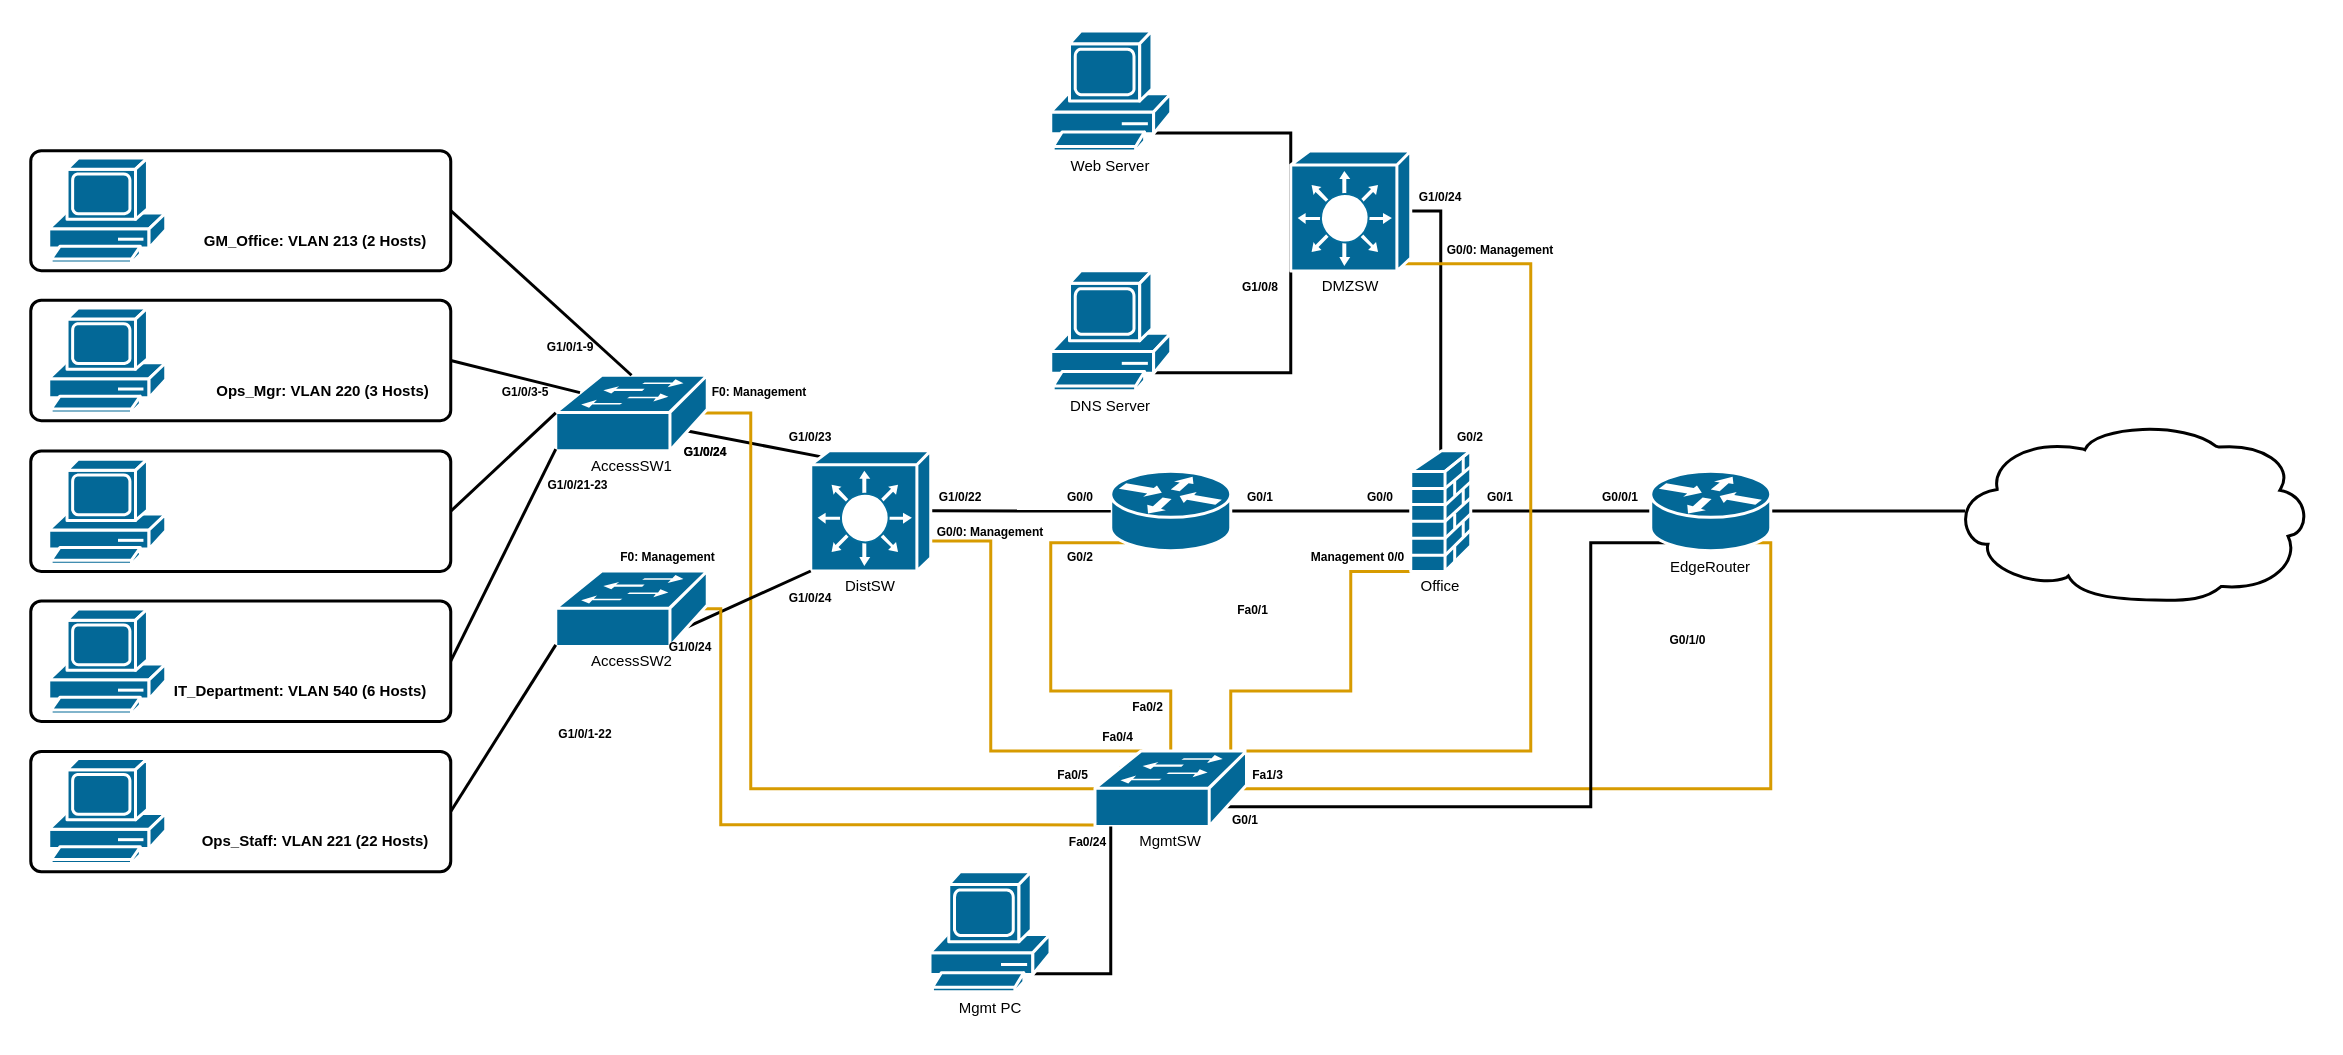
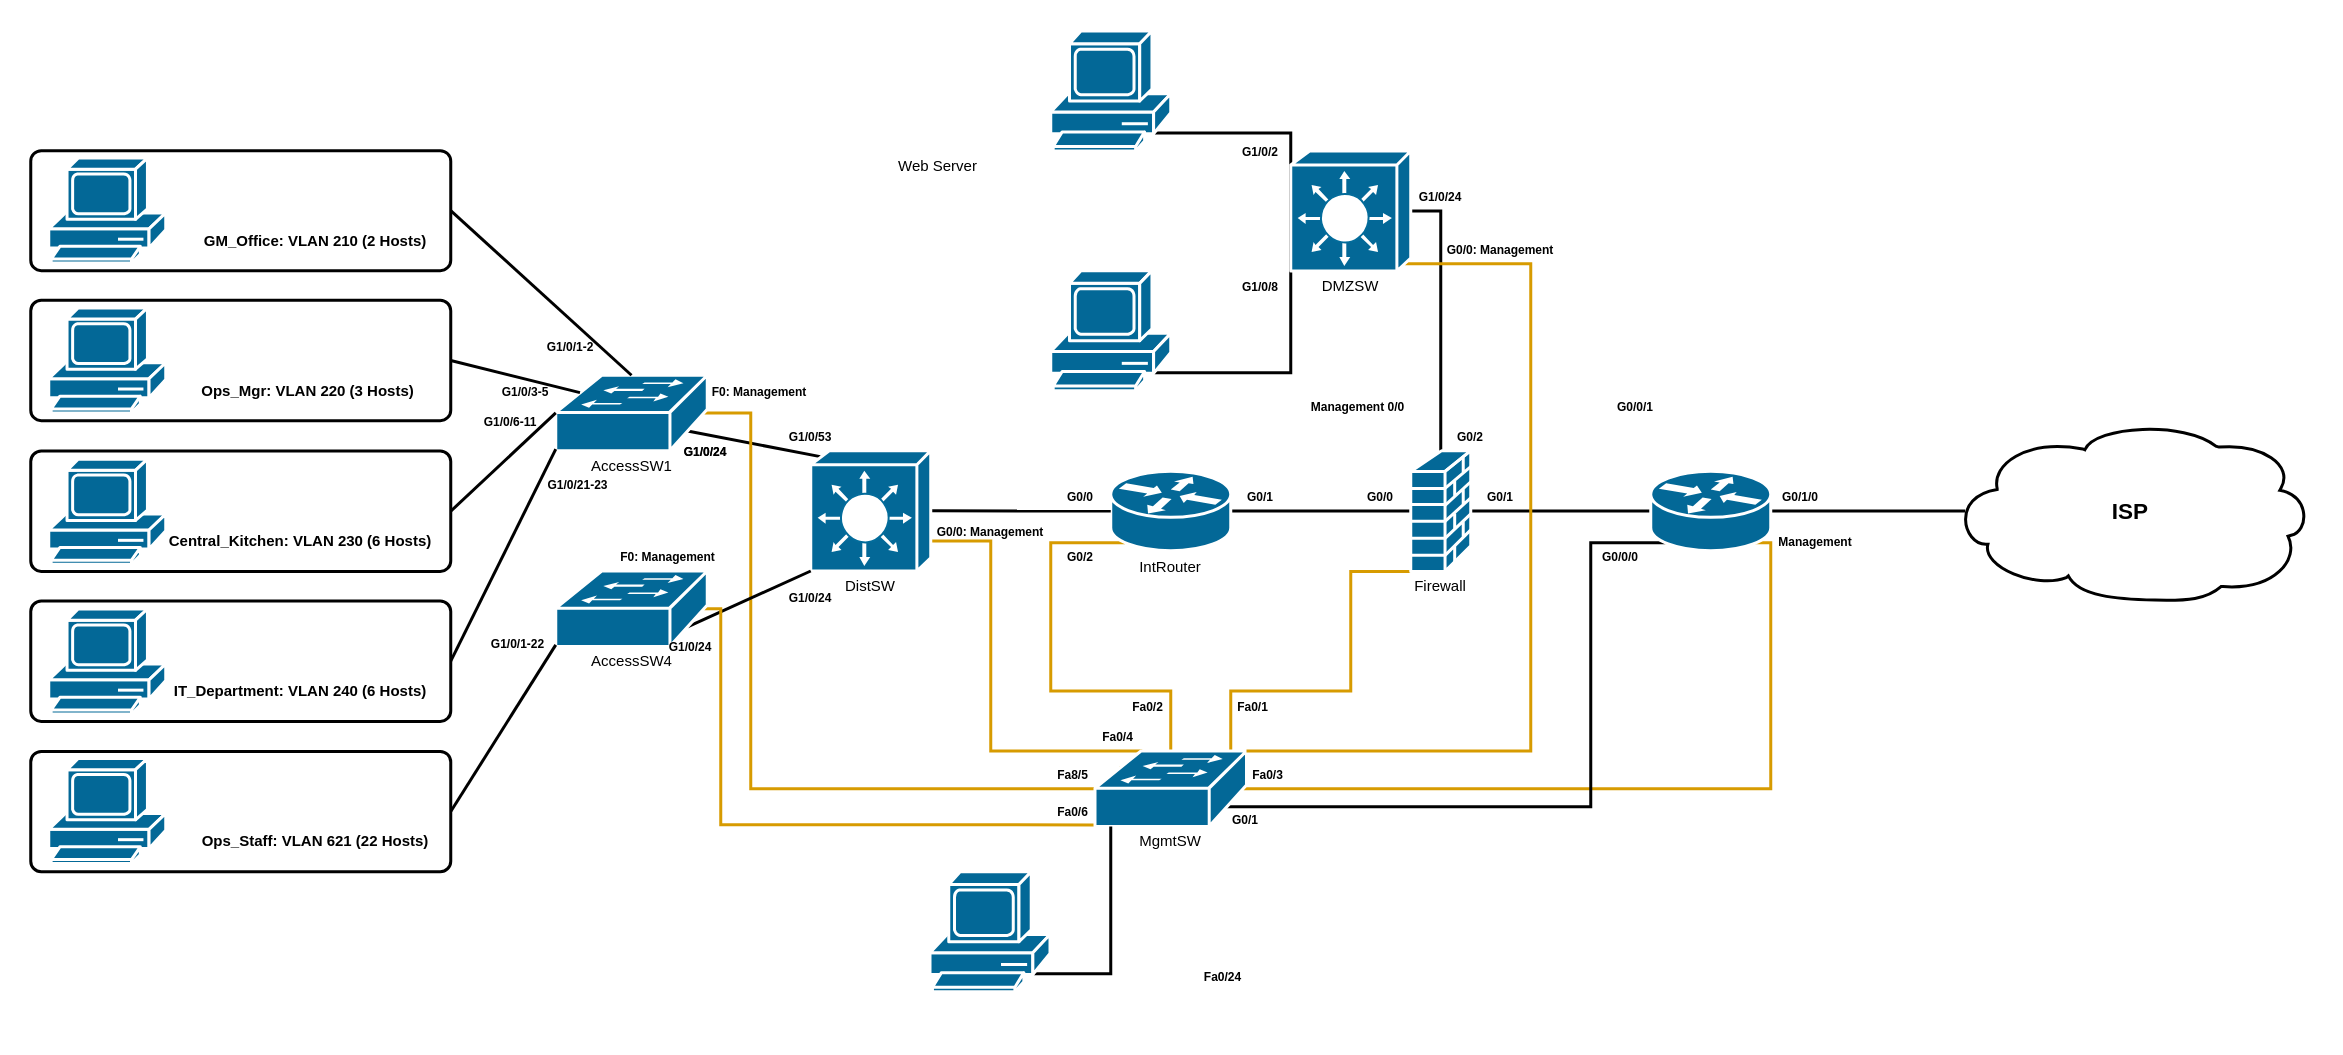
+ <mxCell id="76" value="&lt;font style=&quot;font-size: 8px&quot;&gt;G1/0/2&lt;/font&gt;" style="text;html=1;strokeColor=none;fillColor=none;align=center;verticalAlign=middle;whiteSpace=wrap;rounded=0;fontColor=none;fontSize=10;fontStyle=1" parent="1" vertex="1"><mxGeometry x="820" y="90" width="40" height="20" as="geometry" /></mxCell>
- <mxCell id="39" value="Web Server" style="text;html=1;strokeColor=none;fillColor=none;align=center;verticalAlign=middle;whiteSpace=wrap;rounded=0;fontColor=none;fontSize=10;" parent="1" vertex="1"><mxGeometry width="80" height="20" as="geometry" x="700" y="100" /></mxCell>
+ <mxCell id="39" value="Web Server" style="text;html=1;strokeColor=none;fillColor=none;align=center;verticalAlign=middle;whiteSpace=wrap;rounded=0;fontColor=none;fontSize=10;" parent="1" vertex="1"><mxGeometry x="585" y="100" width="80" height="20" as="geometry" /></mxCell>
- <mxCell id="50" value="GM_Office: VLAN 213 (2 Hosts)" style="text;html=1;strokeColor=none;fillColor=none;align=center;verticalAlign=middle;whiteSpace=wrap;rounded=0;fontColor=none;fontSize=10;fontStyle=1" parent="1" vertex="1"><mxGeometry x="130" y="149.75" width="160" height="20" as="geometry" /></mxCell>
+ <mxCell id="50" value="GM_Office: VLAN 210 (2 Hosts)" style="text;html=1;strokeColor=none;fillColor=none;align=center;verticalAlign=middle;whiteSpace=wrap;rounded=0;fontColor=none;fontSize=10;fontStyle=1" parent="1" vertex="1"><mxGeometry x="130" y="149.75" width="160" height="20" as="geometry" /></mxCell>
- <mxCell id="60" value="&lt;font style=&quot;font-size: 8px&quot;&gt;G1/0/1-9&lt;/font&gt;" style="text;html=1;strokeColor=none;fillColor=none;align=center;verticalAlign=middle;whiteSpace=wrap;rounded=0;fontColor=none;fontSize=10;fontStyle=1" parent="1" vertex="1"><mxGeometry x="360" y="220" width="40" height="20" as="geometry" /></mxCell>
+ <mxCell id="60" value="&lt;font style=&quot;font-size: 8px&quot;&gt;G1/0/1-2&lt;/font&gt;" style="text;html=1;strokeColor=none;fillColor=none;align=center;verticalAlign=middle;whiteSpace=wrap;rounded=0;fontColor=none;fontSize=10;fontStyle=1" parent="1" vertex="1"><mxGeometry x="360" y="220" width="40" height="20" as="geometry" /></mxCell>
- <mxCell id="51" value="Ops_Mgr: VLAN 220 (3 Hosts)" style="text;html=1;strokeColor=none;fillColor=none;align=center;verticalAlign=middle;whiteSpace=wrap;rounded=0;fontColor=none;fontSize=10;fontStyle=1" parent="1" vertex="1"><mxGeometry x="140" y="249.75" width="150" height="20" as="geometry" /></mxCell>
+ <mxCell id="51" value="Ops_Mgr: VLAN 220 (3 Hosts)" style="text;html=1;strokeColor=none;fillColor=none;align=center;verticalAlign=middle;whiteSpace=wrap;rounded=0;fontColor=none;fontSize=10;fontStyle=1" parent="1" vertex="1"><mxGeometry x="130" y="249.75" width="150" height="20" as="geometry" /></mxCell>
- <mxCell id="38" value="DNS Server" style="text;html=1;strokeColor=none;fillColor=none;align=center;verticalAlign=middle;whiteSpace=wrap;rounded=0;fontColor=none;fontSize=10;" parent="1" vertex="1"><mxGeometry y="259.75" width="80" height="20" as="geometry" x="700" /></mxCell>
+ <mxCell id="62" value="&lt;font style=&quot;font-size: 8px&quot;&gt;G1/0/6-11&lt;/font&gt;" style="text;html=1;strokeColor=none;fillColor=none;align=center;verticalAlign=middle;whiteSpace=wrap;rounded=0;fontColor=none;fontSize=10;fontStyle=1" parent="1" vertex="1"><mxGeometry x="320" y="270" width="40" height="20" as="geometry" /></mxCell>
- <mxCell id="66" value="&lt;font style=&quot;font-size: 8px&quot;&gt;G1/0/23&lt;/font&gt;" style="text;html=1;strokeColor=none;fillColor=none;align=center;verticalAlign=middle;whiteSpace=wrap;rounded=0;fontColor=none;fontSize=10;fontStyle=1" parent="1" vertex="1"><mxGeometry x="520" y="280" width="40" height="20" as="geometry" /></mxCell>
+ <mxCell id="66" value="&lt;font style=&quot;font-size: 8px&quot;&gt;G1/0/53&lt;/font&gt;" style="text;html=1;strokeColor=none;fillColor=none;align=center;verticalAlign=middle;whiteSpace=wrap;rounded=0;fontColor=none;fontSize=10;fontStyle=1" parent="1" vertex="1"><mxGeometry x="520" y="280" width="40" height="20" as="geometry" /></mxCell>
- <mxCell id="67" value="&lt;font style=&quot;font-size: 8px&quot;&gt;G1/0/22&lt;/font&gt;" style="text;html=1;strokeColor=none;fillColor=none;align=center;verticalAlign=middle;whiteSpace=wrap;rounded=0;fontColor=none;fontSize=10;fontStyle=1" parent="1" vertex="1"><mxGeometry x="620" y="319.75" width="40" height="20" as="geometry" /></mxCell>
- <mxCell id="79" value="&lt;font style=&quot;font-size: 8px&quot;&gt;G0/0/1&lt;/font&gt;" style="text;html=1;strokeColor=none;fillColor=none;align=center;verticalAlign=middle;whiteSpace=wrap;rounded=0;fontColor=none;fontSize=10;fontStyle=1" parent="1" vertex="1"><mxGeometry x="1060" y="319.75" width="40" height="20" as="geometry" /></mxCell>
+ <mxCell id="79" value="&lt;font style=&quot;font-size: 8px&quot;&gt;G0/0/1&lt;/font&gt;" style="text;html=1;strokeColor=none;fillColor=none;align=center;verticalAlign=middle;whiteSpace=wrap;rounded=0;fontColor=none;fontSize=10;fontStyle=1" parent="1" vertex="1"><mxGeometry x="1070" y="259.75" width="40" height="20" as="geometry" /></mxCell>
+ <mxCell id="95" value="&lt;font style=&quot;font-size: 15px;&quot;&gt;ISP&lt;/font&gt;" style="text;html=1;strokeColor=none;fillColor=none;align=center;verticalAlign=middle;whiteSpace=wrap;rounded=0;fontColor=none;fontSize=15;fontStyle=1" parent="1" vertex="1"><mxGeometry x="1390" y="330.46" width="60" height="20" as="geometry" /></mxCell>
+ <mxCell id="53" value="Central_Kitchen: VLAN 230 (6 Hosts)" style="text;html=1;strokeColor=none;fillColor=none;align=center;verticalAlign=middle;whiteSpace=wrap;rounded=0;fontColor=none;fontSize=10;fontStyle=1" parent="1" vertex="1"><mxGeometry x="110" y="350" width="180" height="20" as="geometry" /></mxCell>
+ <mxCell id="82" value="&lt;font style=&quot;font-size: 8px&quot;&gt;Management&lt;/font&gt;" style="text;html=1;strokeColor=none;fillColor=none;align=center;verticalAlign=middle;whiteSpace=wrap;rounded=0;fontColor=none;fontSize=10;fontStyle=1" parent="1" vertex="1"><mxGeometry x="1180" y="350" width="60" height="20" as="geometry" /></mxCell>
- <mxCell id="78" value="&lt;font style=&quot;font-size: 8px&quot;&gt;Management 0/0&lt;/font&gt;" style="text;html=1;strokeColor=none;fillColor=none;align=center;verticalAlign=middle;whiteSpace=wrap;rounded=0;fontColor=none;fontSize=10;fontStyle=1" parent="1" vertex="1"><mxGeometry x="870" y="360" width="70" height="20" as="geometry" /></mxCell>
+ <mxCell id="78" value="&lt;font style=&quot;font-size: 8px&quot;&gt;Management 0/0&lt;/font&gt;" style="text;html=1;strokeColor=none;fillColor=none;align=center;verticalAlign=middle;whiteSpace=wrap;rounded=0;fontColor=none;fontSize=10;fontStyle=1" parent="1" vertex="1"><mxGeometry x="870" y="260" width="70" height="20" as="geometry" /></mxCell>
+ <mxCell id="80" value="&lt;font style=&quot;font-size: 8px&quot;&gt;G0/0/0&lt;/font&gt;" style="text;html=1;strokeColor=none;fillColor=none;align=center;verticalAlign=middle;whiteSpace=wrap;rounded=0;fontColor=none;fontSize=10;fontStyle=1" parent="1" vertex="1"><mxGeometry x="1060" y="360.25" width="40" height="20" as="geometry" /></mxCell>
+ <mxCell id="15" value="IntRouter" style="text;html=1;strokeColor=none;fillColor=none;align=center;verticalAlign=middle;whiteSpace=wrap;rounded=0;fontColor=none;fontSize=10;" parent="1" vertex="1"><mxGeometry x="740" y="366.5" width="80" height="20" as="geometry" /></mxCell>
- <mxCell id="8" value="EdgeRouter" style="text;html=1;strokeColor=none;fillColor=none;align=center;verticalAlign=middle;whiteSpace=wrap;rounded=0;fontColor=none;fontSize=10;" parent="1" vertex="1"><mxGeometry x="1100" y="366.5" width="80" height="20" as="geometry" /></mxCell>
- <mxCell id="16" value="Office" style="text;html=1;strokeColor=none;fillColor=none;align=center;verticalAlign=middle;whiteSpace=wrap;rounded=0;fontColor=none;fontSize=10;" parent="1" vertex="1"><mxGeometry x="920" y="380" width="80" height="20" as="geometry" /></mxCell>
+ <mxCell id="16" value="Firewall" style="text;html=1;strokeColor=none;fillColor=none;align=center;verticalAlign=middle;whiteSpace=wrap;rounded=0;fontColor=none;fontSize=10;" parent="1" vertex="1"><mxGeometry x="920" y="380" width="80" height="20" as="geometry" /></mxCell>
- <mxCell id="88" value="&lt;font style=&quot;font-size: 8px&quot;&gt;Fa0/1&lt;/font&gt;" style="text;html=1;strokeColor=none;fillColor=none;align=center;verticalAlign=middle;whiteSpace=wrap;rounded=0;fontColor=none;fontSize=10;fontStyle=1" parent="1" vertex="1"><mxGeometry x="820" y="395.25" width="30" height="20" as="geometry" /></mxCell>
+ <mxCell id="88" value="&lt;font style=&quot;font-size: 8px&quot;&gt;Fa0/1&lt;/font&gt;" style="text;html=1;strokeColor=none;fillColor=none;align=center;verticalAlign=middle;whiteSpace=wrap;rounded=0;fontColor=none;fontSize=10;fontStyle=1" parent="1" vertex="1"><mxGeometry x="820" y="460.25" width="30" height="20" as="geometry" /></mxCell>
- <mxCell id="81" value="&lt;font style=&quot;font-size: 8px&quot;&gt;G0/1/0&lt;/font&gt;" style="text;html=1;strokeColor=none;fillColor=none;align=center;verticalAlign=middle;whiteSpace=wrap;rounded=0;fontColor=none;fontSize=10;fontStyle=1" parent="1" vertex="1"><mxGeometry x="1105" y="414.75" width="40" height="20" as="geometry" /></mxCell>
+ <mxCell id="81" value="&lt;font style=&quot;font-size: 8px&quot;&gt;G0/1/0&lt;/font&gt;" style="text;html=1;strokeColor=none;fillColor=none;align=center;verticalAlign=middle;whiteSpace=wrap;rounded=0;fontColor=none;fontSize=10;fontStyle=1" parent="1" vertex="1"><mxGeometry x="1180" y="319.75" width="40" height="20" as="geometry" /></mxCell>
- <mxCell id="28" value="AccessSW2" style="text;html=1;strokeColor=none;fillColor=none;align=center;verticalAlign=middle;whiteSpace=wrap;rounded=0;fontColor=none;fontSize=10;" parent="1" vertex="1"><mxGeometry x="380.5" y="430.25" width="80" height="20" as="geometry" /></mxCell>
+ <mxCell id="28" value="AccessSW4" style="text;html=1;strokeColor=none;fillColor=none;align=center;verticalAlign=middle;whiteSpace=wrap;rounded=0;fontColor=none;fontSize=10;" parent="1" vertex="1"><mxGeometry x="380.5" y="430.25" width="80" height="20" as="geometry" /></mxCell>
- <mxCell id="54" value="IT_Department: VLAN 540 (6 Hosts)" style="text;html=1;strokeColor=none;fillColor=none;align=center;verticalAlign=middle;whiteSpace=wrap;rounded=0;fontColor=none;fontSize=10;fontStyle=1" parent="1" vertex="1"><mxGeometry x="110" y="450" width="180" height="20" as="geometry" /></mxCell>
+ <mxCell id="54" value="IT_Department: VLAN 240 (6 Hosts)" style="text;html=1;strokeColor=none;fillColor=none;align=center;verticalAlign=middle;whiteSpace=wrap;rounded=0;fontColor=none;fontSize=10;fontStyle=1" parent="1" vertex="1"><mxGeometry x="110" y="450" width="180" height="20" as="geometry" /></mxCell>
- <mxCell id="64" value="&lt;font style=&quot;font-size: 8px&quot;&gt;G1/0/1-22&lt;/font&gt;" style="text;html=1;strokeColor=none;fillColor=none;align=center;verticalAlign=middle;whiteSpace=wrap;rounded=0;fontColor=none;fontSize=10;fontStyle=1" parent="1" vertex="1"><mxGeometry x="365" y="476.5" width="50" height="23.5" as="geometry" /></mxCell>
+ <mxCell id="64" value="&lt;font style=&quot;font-size: 8px&quot;&gt;G1/0/1-22&lt;/font&gt;" style="text;html=1;strokeColor=none;fillColor=none;align=center;verticalAlign=middle;whiteSpace=wrap;rounded=0;fontColor=none;fontSize=10;fontStyle=1" parent="1" vertex="1"><mxGeometry x="320" y="416.5" width="50" height="23.5" as="geometry" /></mxCell>
- <mxCell id="85" value="&lt;font style=&quot;font-size: 8px&quot;&gt;Fa0/5&lt;/font&gt;" style="text;html=1;strokeColor=none;fillColor=none;align=center;verticalAlign=middle;whiteSpace=wrap;rounded=0;fontColor=none;fontSize=10;fontStyle=1" parent="1" vertex="1"><mxGeometry y="504.88" width="30" height="20" as="geometry" x="700" /></mxCell>
+ <mxCell id="85" value="&lt;font style=&quot;font-size: 8px&quot;&gt;Fa8/5&lt;/font&gt;" style="text;html=1;strokeColor=none;fillColor=none;align=center;verticalAlign=middle;whiteSpace=wrap;rounded=0;fontColor=none;fontSize=10;fontStyle=1" parent="1" vertex="1"><mxGeometry y="504.88" width="30" height="20" as="geometry" x="700" /></mxCell>
- <mxCell id="89" value="&lt;font style=&quot;font-size: 8px&quot;&gt;Fa1/3&lt;/font&gt;" style="text;html=1;strokeColor=none;fillColor=none;align=center;verticalAlign=middle;whiteSpace=wrap;rounded=0;fontColor=none;fontSize=10;fontStyle=1" parent="1" vertex="1"><mxGeometry x="830" y="504.88" width="30" height="20" as="geometry" /></mxCell>
+ <mxCell id="89" value="&lt;font style=&quot;font-size: 8px&quot;&gt;Fa0/3&lt;/font&gt;" style="text;html=1;strokeColor=none;fillColor=none;align=center;verticalAlign=middle;whiteSpace=wrap;rounded=0;fontColor=none;fontSize=10;fontStyle=1" parent="1" vertex="1"><mxGeometry x="830" y="504.88" width="30" height="20" as="geometry" /></mxCell>
+ <mxCell id="86" value="&lt;font style=&quot;font-size: 8px&quot;&gt;Fa0/6&lt;/font&gt;" style="text;html=1;strokeColor=none;fillColor=none;align=center;verticalAlign=middle;whiteSpace=wrap;rounded=0;fontColor=none;fontSize=10;fontStyle=1" parent="1" vertex="1"><mxGeometry x="699.5" y="530.25" width="30" height="20" as="geometry" /></mxCell>
- <mxCell id="52" value="Ops_Staff: VLAN 221 (22 Hosts)" style="text;html=1;strokeColor=none;fillColor=none;align=center;verticalAlign=middle;whiteSpace=wrap;rounded=0;fontColor=none;fontSize=10;fontStyle=1" parent="1" vertex="1"><mxGeometry x="130" y="550.25" width="160" height="20" as="geometry" /></mxCell>
+ <mxCell id="52" value="Ops_Staff: VLAN 621 (22 Hosts)" style="text;html=1;strokeColor=none;fillColor=none;align=center;verticalAlign=middle;whiteSpace=wrap;rounded=0;fontColor=none;fontSize=10;fontStyle=1" parent="1" vertex="1"><mxGeometry x="130" y="550.25" width="160" height="20" as="geometry" /></mxCell>
- <mxCell id="100" value="&lt;font style=&quot;font-size: 8px&quot;&gt;Fa0/24&lt;/font&gt;" style="text;html=1;strokeColor=none;fillColor=none;align=center;verticalAlign=middle;whiteSpace=wrap;rounded=0;fontColor=none;fontSize=10;fontStyle=1" vertex="1" parent="1"><mxGeometry x="710" y="550.25" width="30" height="20" as="geometry" /></mxCell>
+ <mxCell id="100" value="&lt;font style=&quot;font-size: 8px&quot;&gt;Fa0/24&lt;/font&gt;" style="text;html=1;strokeColor=none;fillColor=none;align=center;verticalAlign=middle;whiteSpace=wrap;rounded=0;fontColor=none;fontSize=10;fontStyle=1" vertex="1" parent="1"><mxGeometry x="800" y="640.25" width="30" height="20" as="geometry" /></mxCell>
- <mxCell id="99" value="Mgmt PC" style="text;html=1;strokeColor=none;fillColor=none;align=center;verticalAlign=middle;whiteSpace=wrap;rounded=0;fontColor=none;fontSize=10;" vertex="1" parent="1"><mxGeometry x="619.5" y="660.5" width="80" height="20" as="geometry" /></mxCell>
